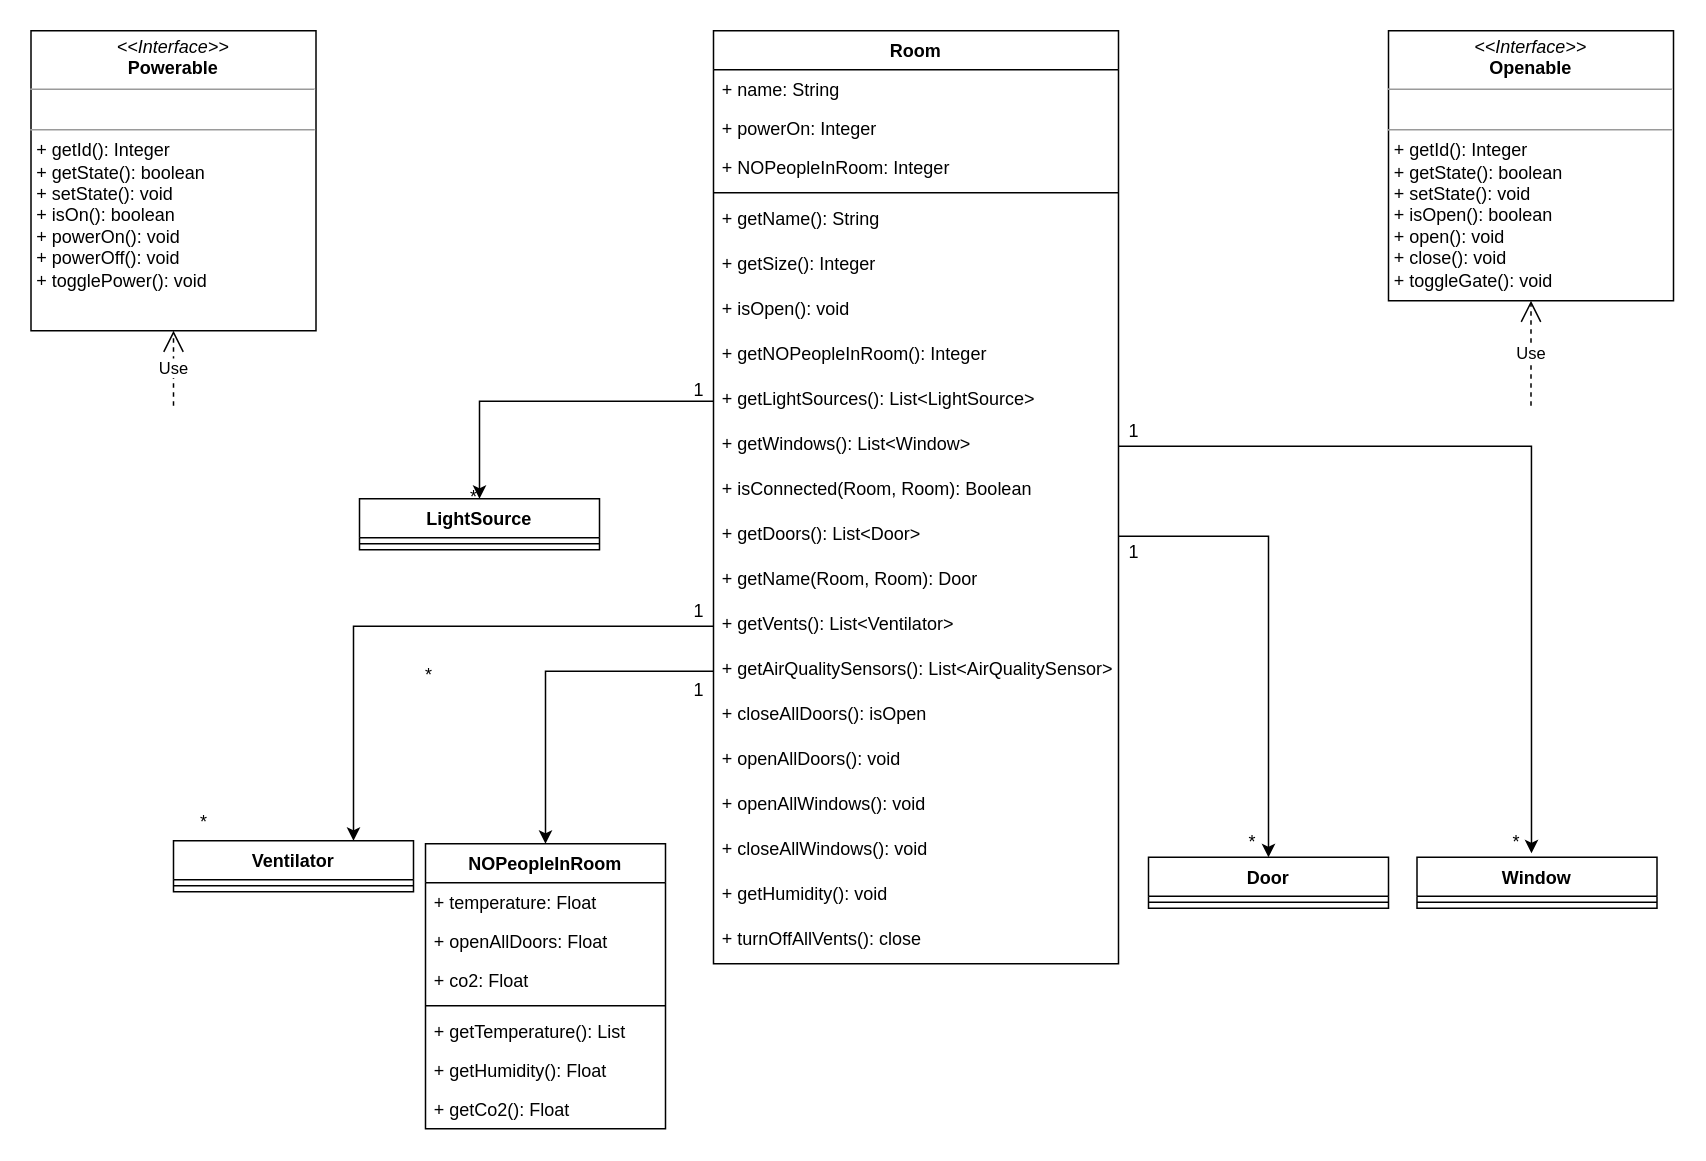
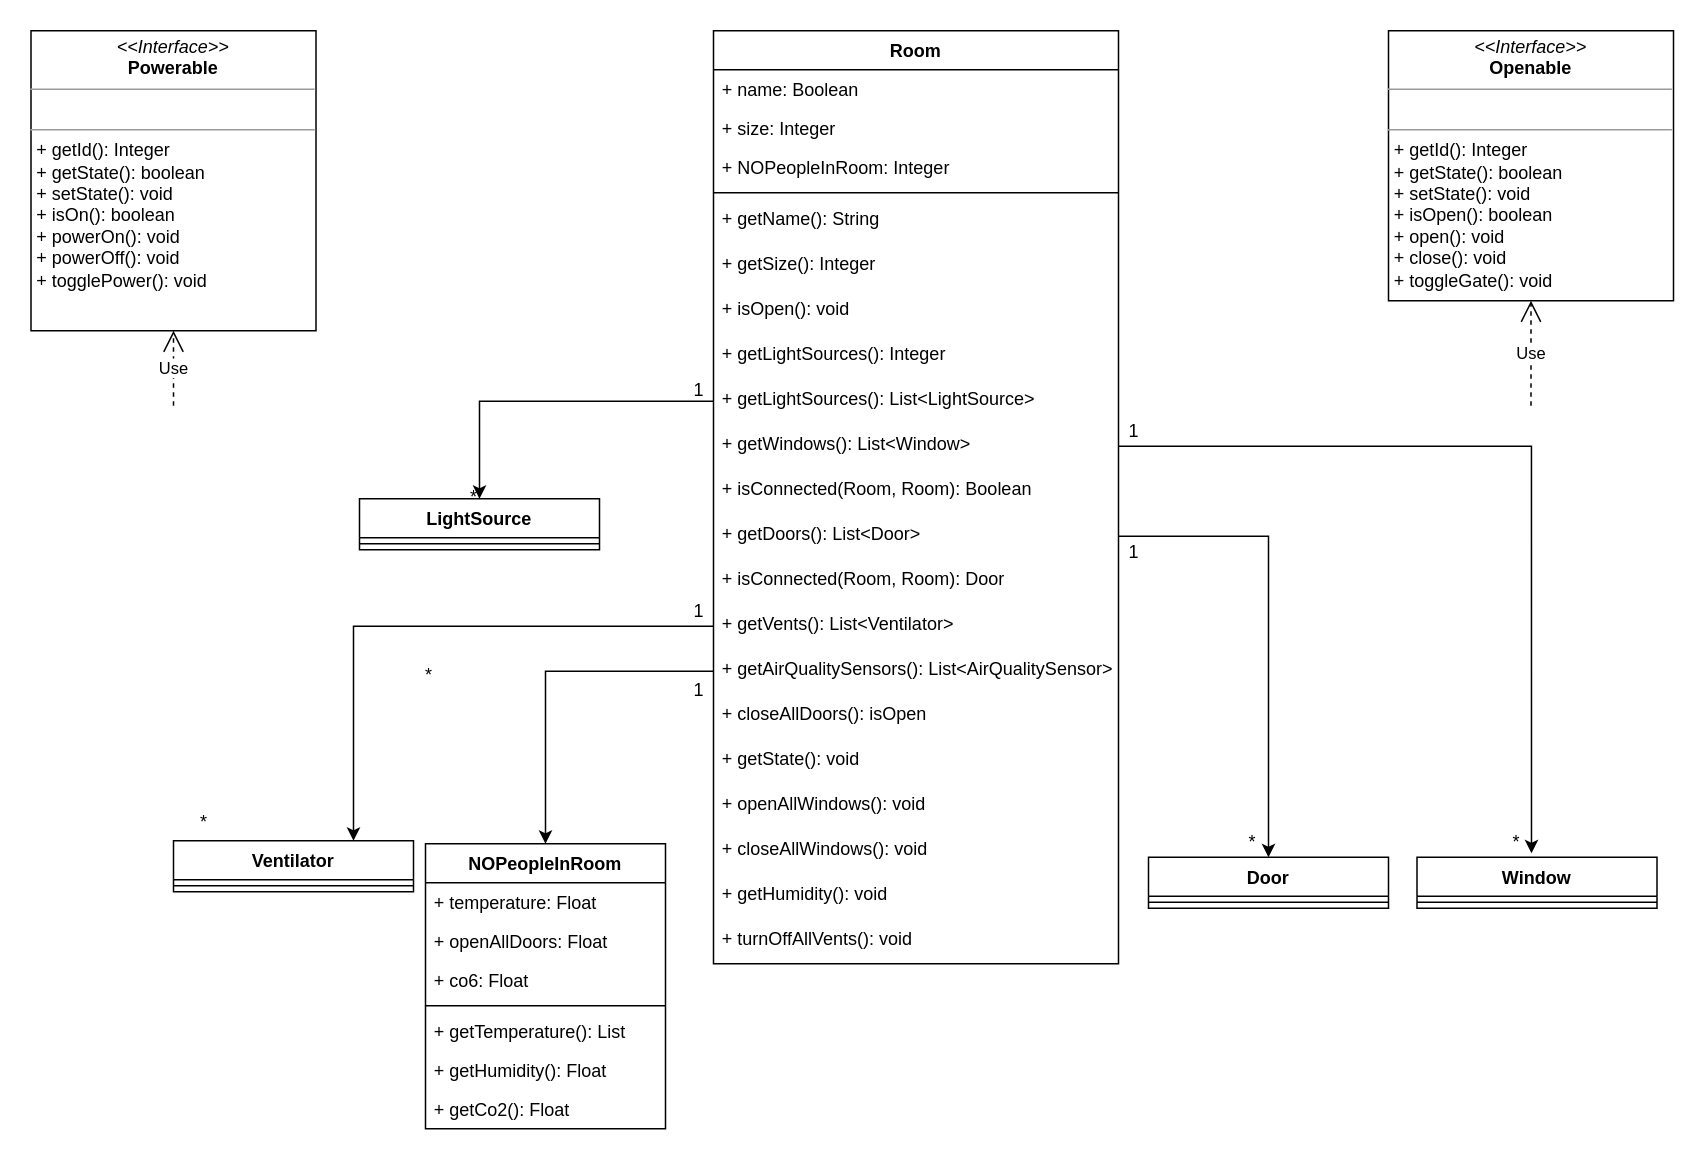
- <mxCell id="5" value="+ name: String" style="text;strokeColor=none;fillColor=none;align=left;verticalAlign=top;spacingLeft=4;spacingRight=4;overflow=hidden;rotatable=0;points=[[0,0.5],[1,0.5]];portConstraint=eastwest;" parent="4" vertex="1"><mxGeometry y="26" width="270" height="26" as="geometry" /></mxCell>
+ <mxCell id="5" value="+ name: Boolean" style="text;strokeColor=none;fillColor=none;align=left;verticalAlign=top;spacingLeft=4;spacingRight=4;overflow=hidden;rotatable=0;points=[[0,0.5],[1,0.5]];portConstraint=eastwest;" parent="4" vertex="1"><mxGeometry y="26" width="270" height="26" as="geometry" /></mxCell>
- <mxCell id="6" value="+ powerOn: Integer" style="text;strokeColor=none;fillColor=none;align=left;verticalAlign=top;spacingLeft=4;spacingRight=4;overflow=hidden;rotatable=0;points=[[0,0.5],[1,0.5]];portConstraint=eastwest;" parent="4" vertex="1"><mxGeometry y="52" width="270" height="26" as="geometry" /></mxCell>
+ <mxCell id="6" value="+ size: Integer" style="text;strokeColor=none;fillColor=none;align=left;verticalAlign=top;spacingLeft=4;spacingRight=4;overflow=hidden;rotatable=0;points=[[0,0.5],[1,0.5]];portConstraint=eastwest;" parent="4" vertex="1"><mxGeometry y="52" width="270" height="26" as="geometry" /></mxCell>
- <mxCell id="12" value="+ getNOPeopleInRoom(): Integer" style="text;strokeColor=none;fillColor=none;align=left;verticalAlign=top;spacingLeft=4;spacingRight=4;overflow=hidden;rotatable=0;points=[[0,0.5],[1,0.5]];portConstraint=eastwest;" parent="4" vertex="1"><mxGeometry y="202" width="270" height="30" as="geometry" /></mxCell>
+ <mxCell id="12" value="+ getLightSources(): Integer" style="text;strokeColor=none;fillColor=none;align=left;verticalAlign=top;spacingLeft=4;spacingRight=4;overflow=hidden;rotatable=0;points=[[0,0.5],[1,0.5]];portConstraint=eastwest;" parent="4" vertex="1"><mxGeometry y="202" width="270" height="30" as="geometry" /></mxCell>
- <mxCell id="17" value="+ getName(Room, Room): Door" style="text;strokeColor=none;fillColor=none;align=left;verticalAlign=top;spacingLeft=4;spacingRight=4;overflow=hidden;rotatable=0;points=[[0,0.5],[1,0.5]];portConstraint=eastwest;" parent="4" vertex="1"><mxGeometry y="352" width="270" height="30" as="geometry" /></mxCell>
+ <mxCell id="17" value="+ isConnected(Room, Room): Door" style="text;strokeColor=none;fillColor=none;align=left;verticalAlign=top;spacingLeft=4;spacingRight=4;overflow=hidden;rotatable=0;points=[[0,0.5],[1,0.5]];portConstraint=eastwest;" parent="4" vertex="1"><mxGeometry y="352" width="270" height="30" as="geometry" /></mxCell>
- <mxCell id="21" value="+ openAllDoors(): void" style="text;strokeColor=none;fillColor=none;align=left;verticalAlign=top;spacingLeft=4;spacingRight=4;overflow=hidden;rotatable=0;points=[[0,0.5],[1,0.5]];portConstraint=eastwest;" parent="4" vertex="1"><mxGeometry y="472" width="270" height="30" as="geometry" /></mxCell>
+ <mxCell id="21" value="+ getState(): void" style="text;strokeColor=none;fillColor=none;align=left;verticalAlign=top;spacingLeft=4;spacingRight=4;overflow=hidden;rotatable=0;points=[[0,0.5],[1,0.5]];portConstraint=eastwest;" parent="4" vertex="1"><mxGeometry y="472" width="270" height="30" as="geometry" /></mxCell>
- <mxCell id="25" value="+ turnOffAllVents(): close" style="text;strokeColor=none;fillColor=none;align=left;verticalAlign=top;spacingLeft=4;spacingRight=4;overflow=hidden;rotatable=0;points=[[0,0.5],[1,0.5]];portConstraint=eastwest;" parent="4" vertex="1"><mxGeometry y="592" width="270" height="30" as="geometry" /></mxCell>
+ <mxCell id="25" value="+ turnOffAllVents(): void" style="text;strokeColor=none;fillColor=none;align=left;verticalAlign=top;spacingLeft=4;spacingRight=4;overflow=hidden;rotatable=0;points=[[0,0.5],[1,0.5]];portConstraint=eastwest;" parent="4" vertex="1"><mxGeometry y="592" width="270" height="30" as="geometry" /></mxCell>
- <mxCell id="33" value="+ co2: Float" style="text;strokeColor=none;fillColor=none;align=left;verticalAlign=top;spacingLeft=4;spacingRight=4;overflow=hidden;rotatable=0;points=[[0,0.5],[1,0.5]];portConstraint=eastwest;" parent="30" vertex="1"><mxGeometry y="78" width="160" height="26" as="geometry" /></mxCell>
+ <mxCell id="33" value="+ co6: Float" style="text;strokeColor=none;fillColor=none;align=left;verticalAlign=top;spacingLeft=4;spacingRight=4;overflow=hidden;rotatable=0;points=[[0,0.5],[1,0.5]];portConstraint=eastwest;" parent="30" vertex="1"><mxGeometry y="78" width="160" height="26" as="geometry" /></mxCell>
